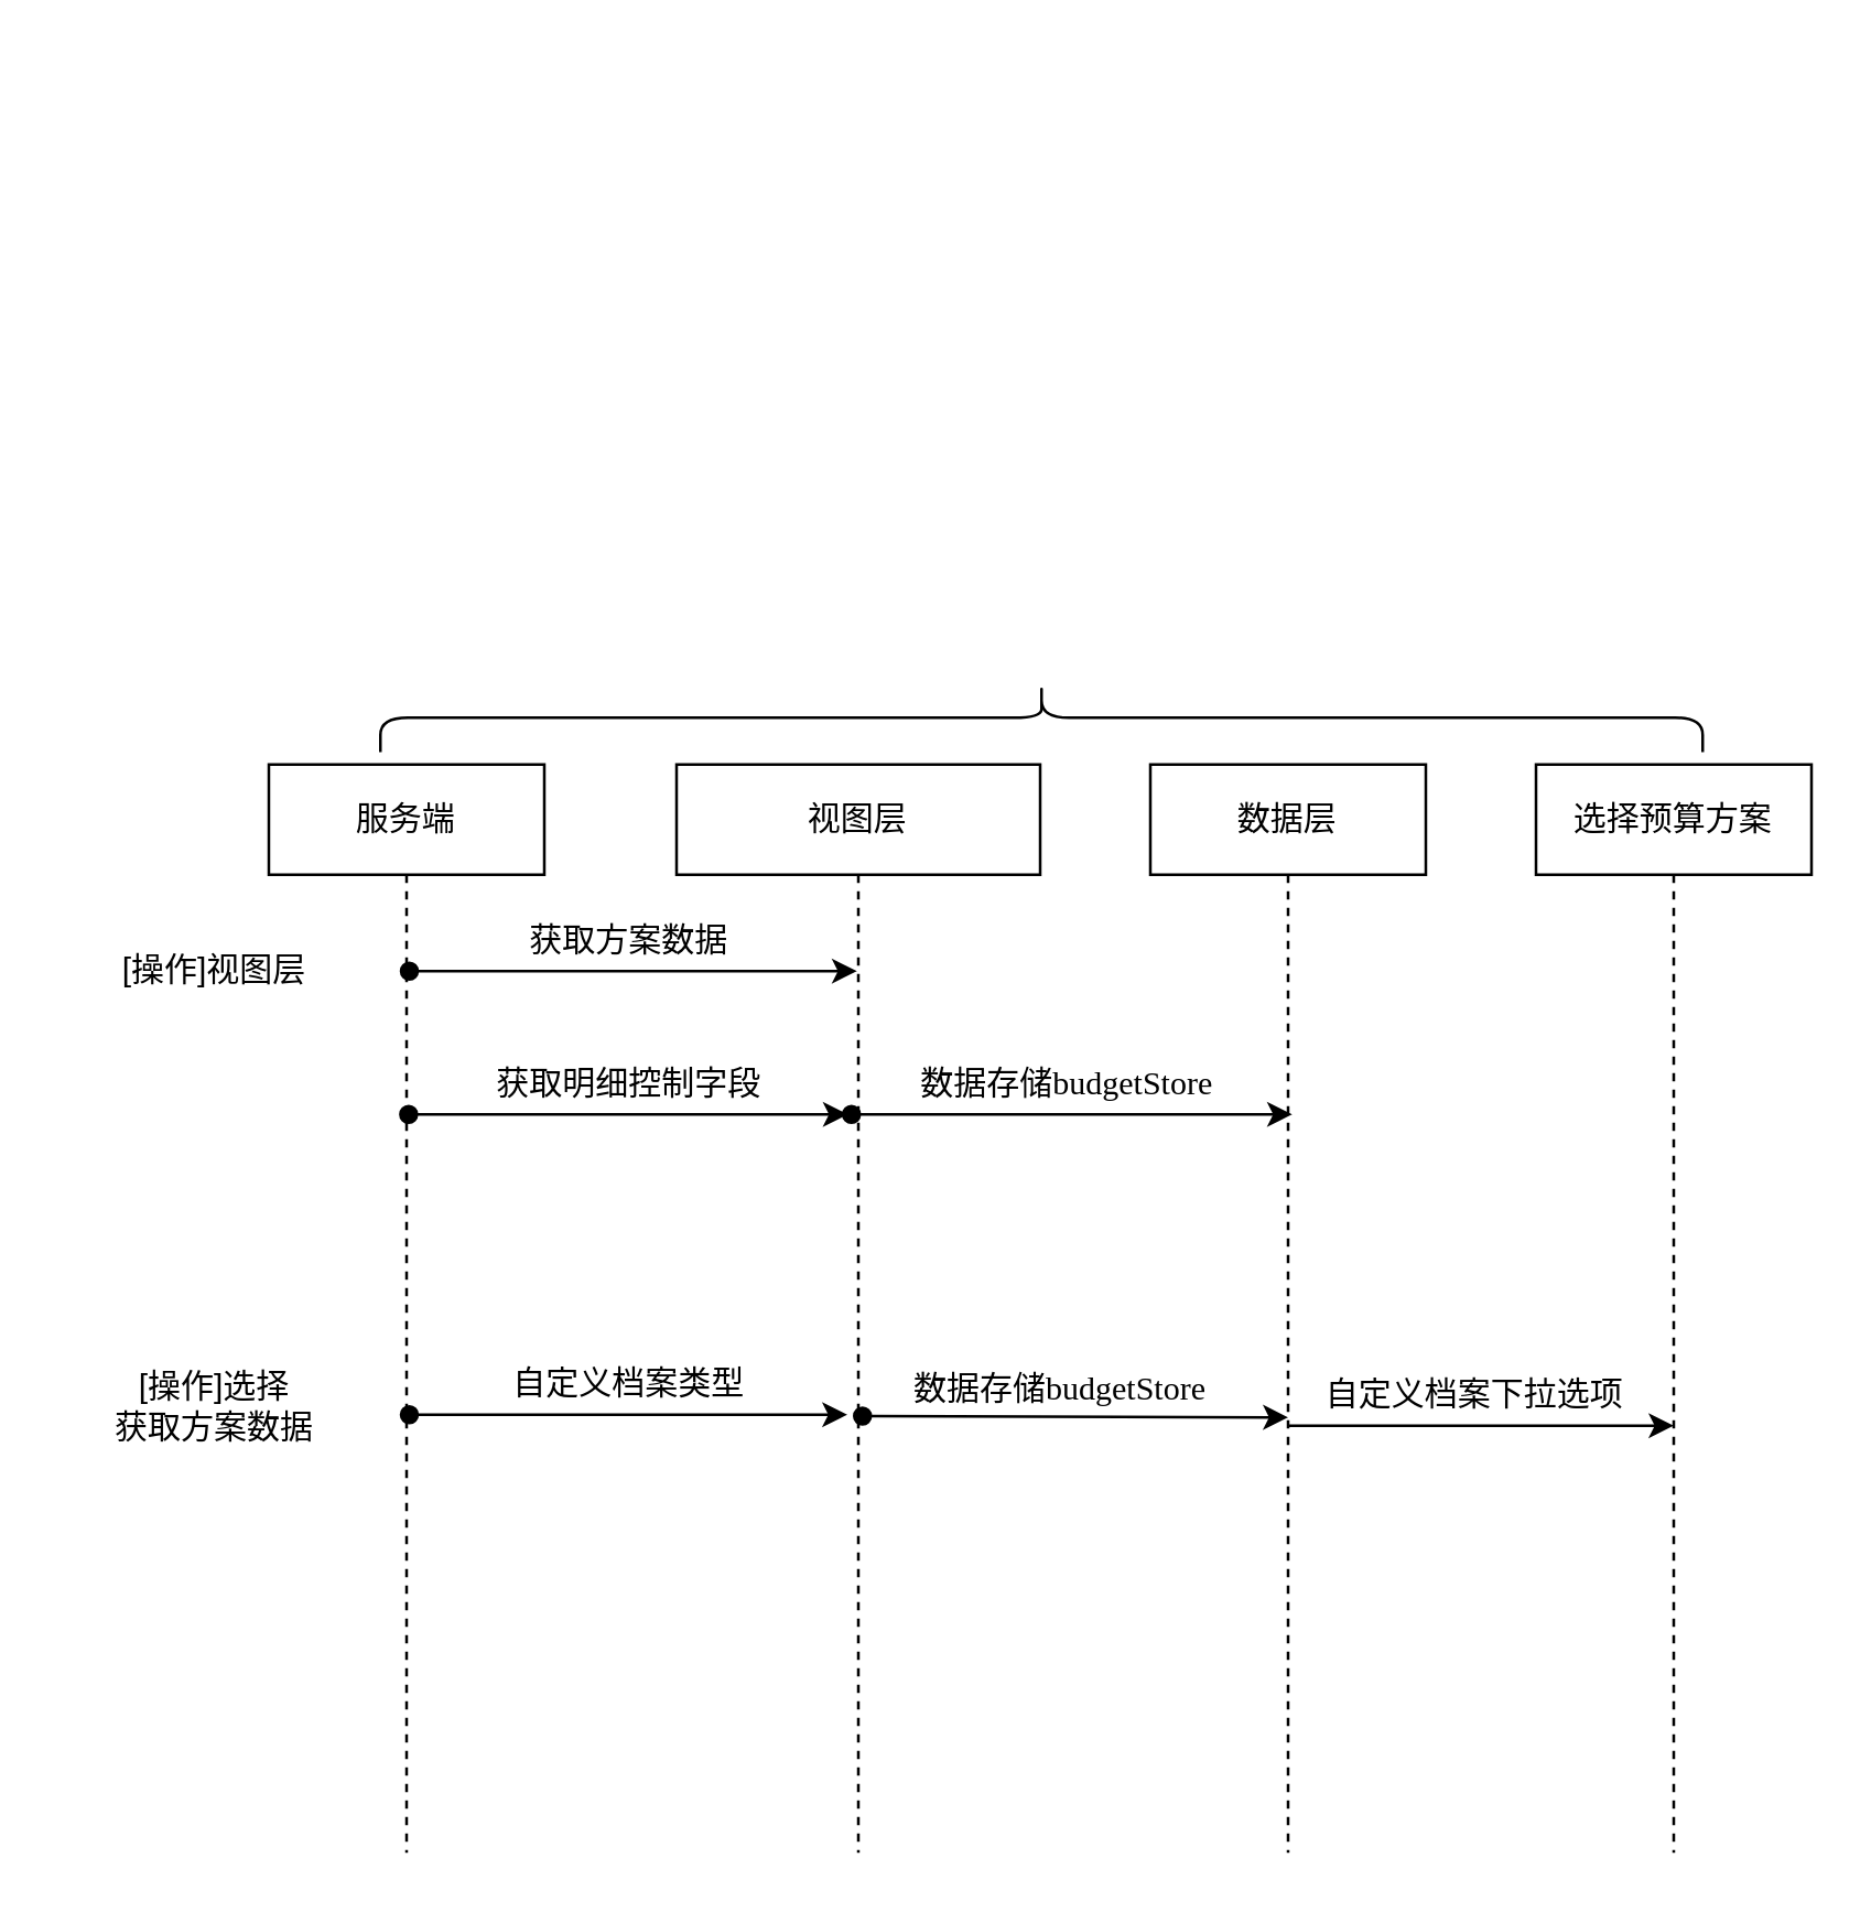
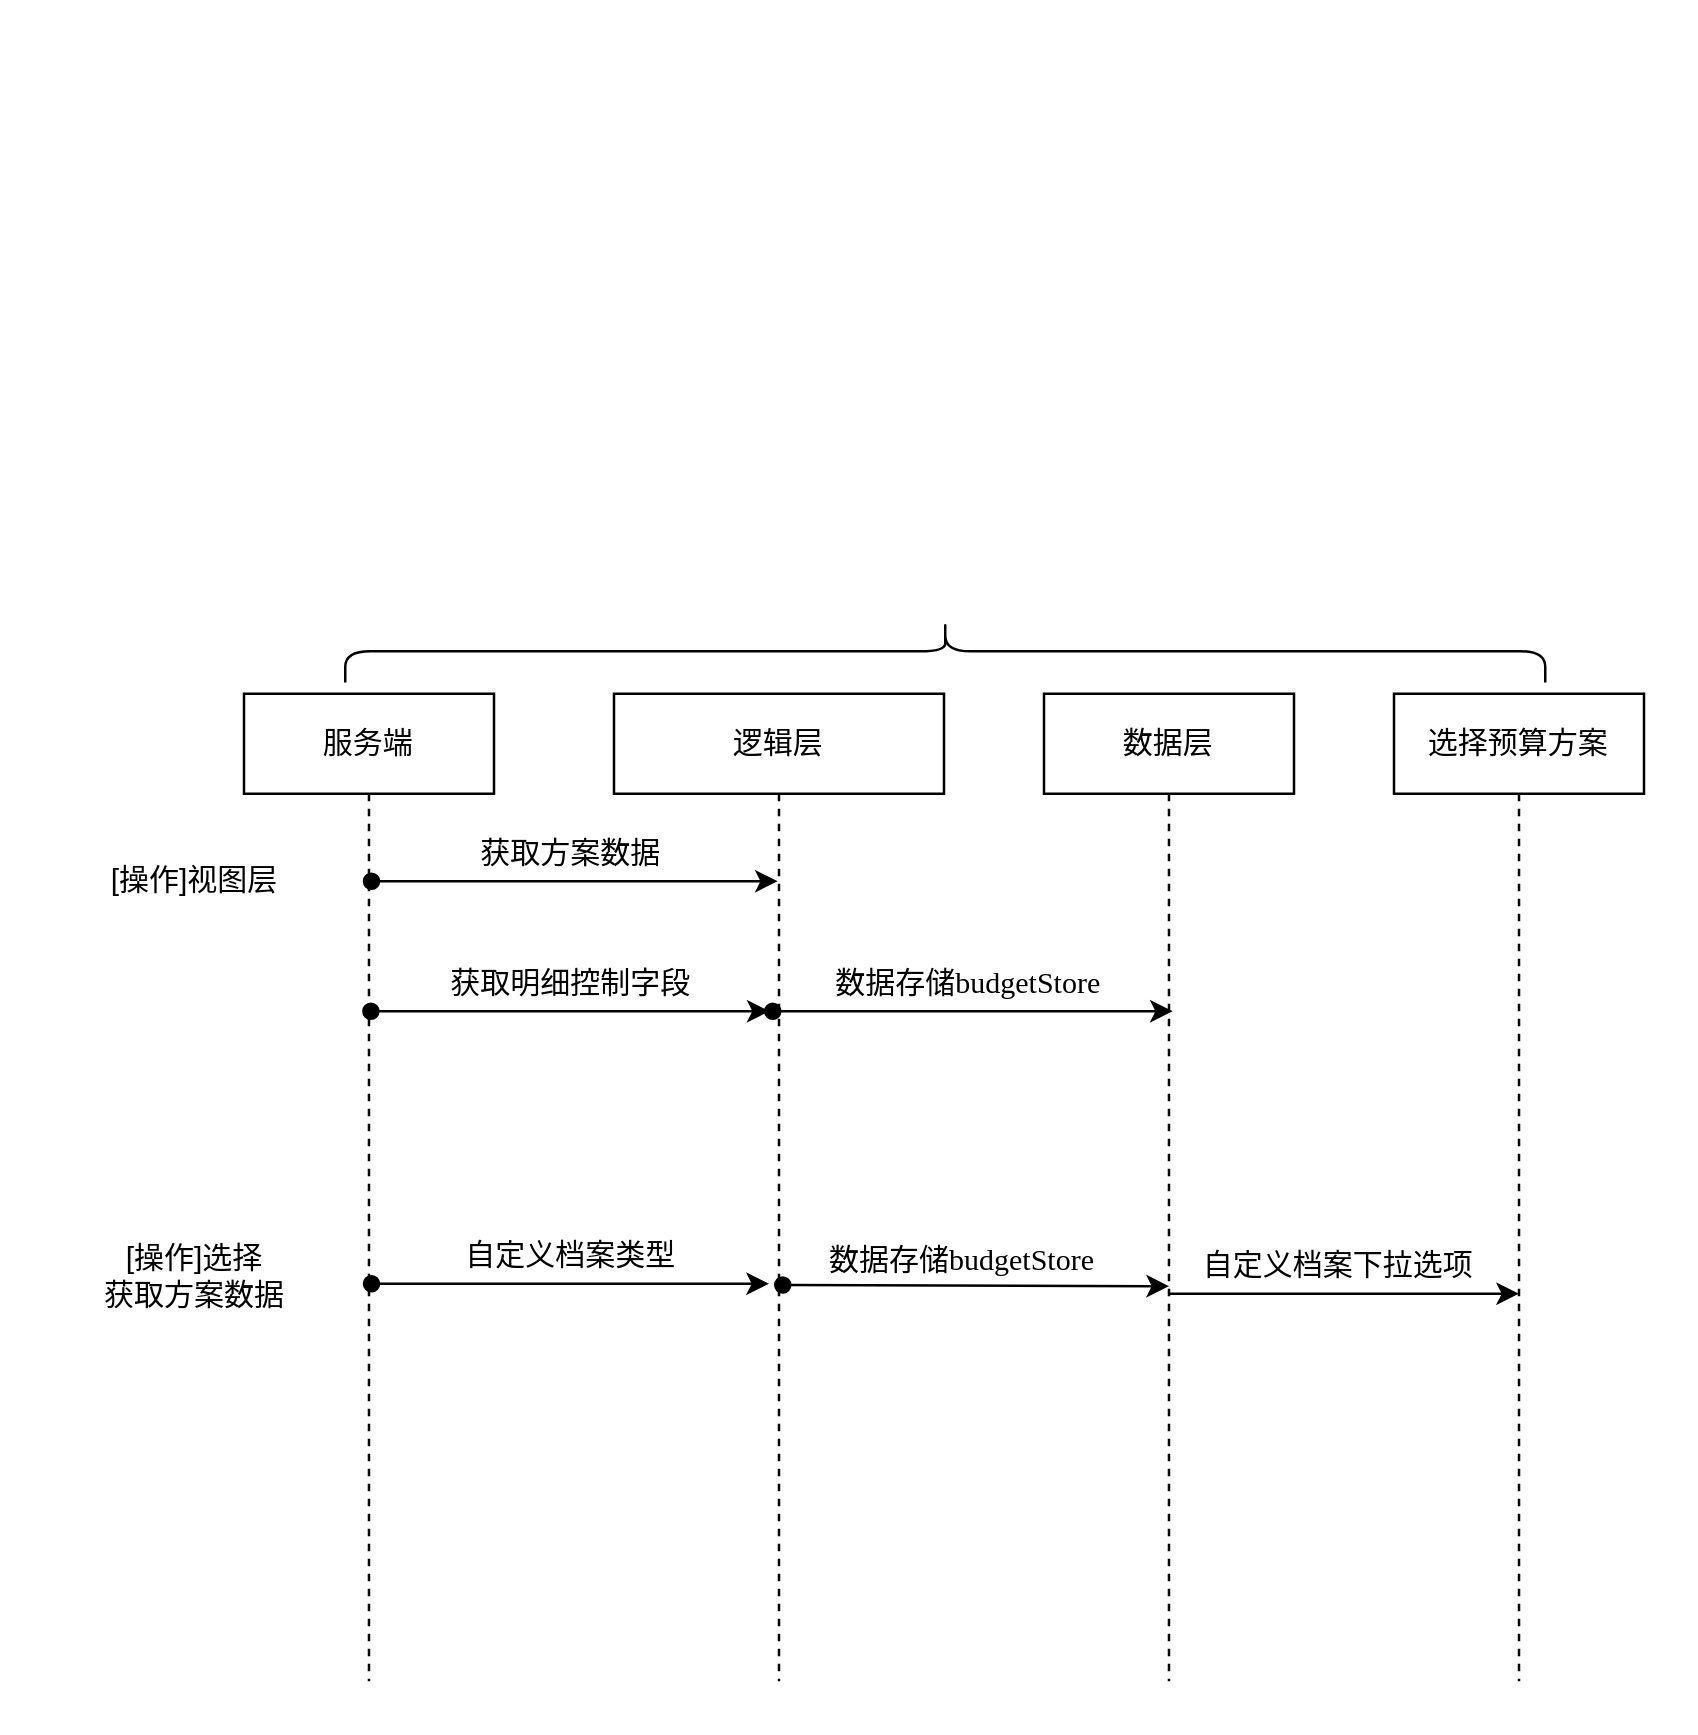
- <mxCell id="4" value="视图层" style="shape=umlLifeline;perimeter=lifelinePerimeter;whiteSpace=wrap;html=1;container=0;collapsible=0;recursiveResize=0;outlineConnect=0;" vertex="1" parent="1"><mxGeometry x="245" y="277" width="132" height="395" as="geometry" /></mxCell>
+ <mxCell id="4" value="逻辑层" style="shape=umlLifeline;perimeter=lifelinePerimeter;whiteSpace=wrap;html=1;container=0;collapsible=0;recursiveResize=0;outlineConnect=0;" vertex="1" parent="1"><mxGeometry x="245" y="277" width="132" height="395" as="geometry" /></mxCell>
